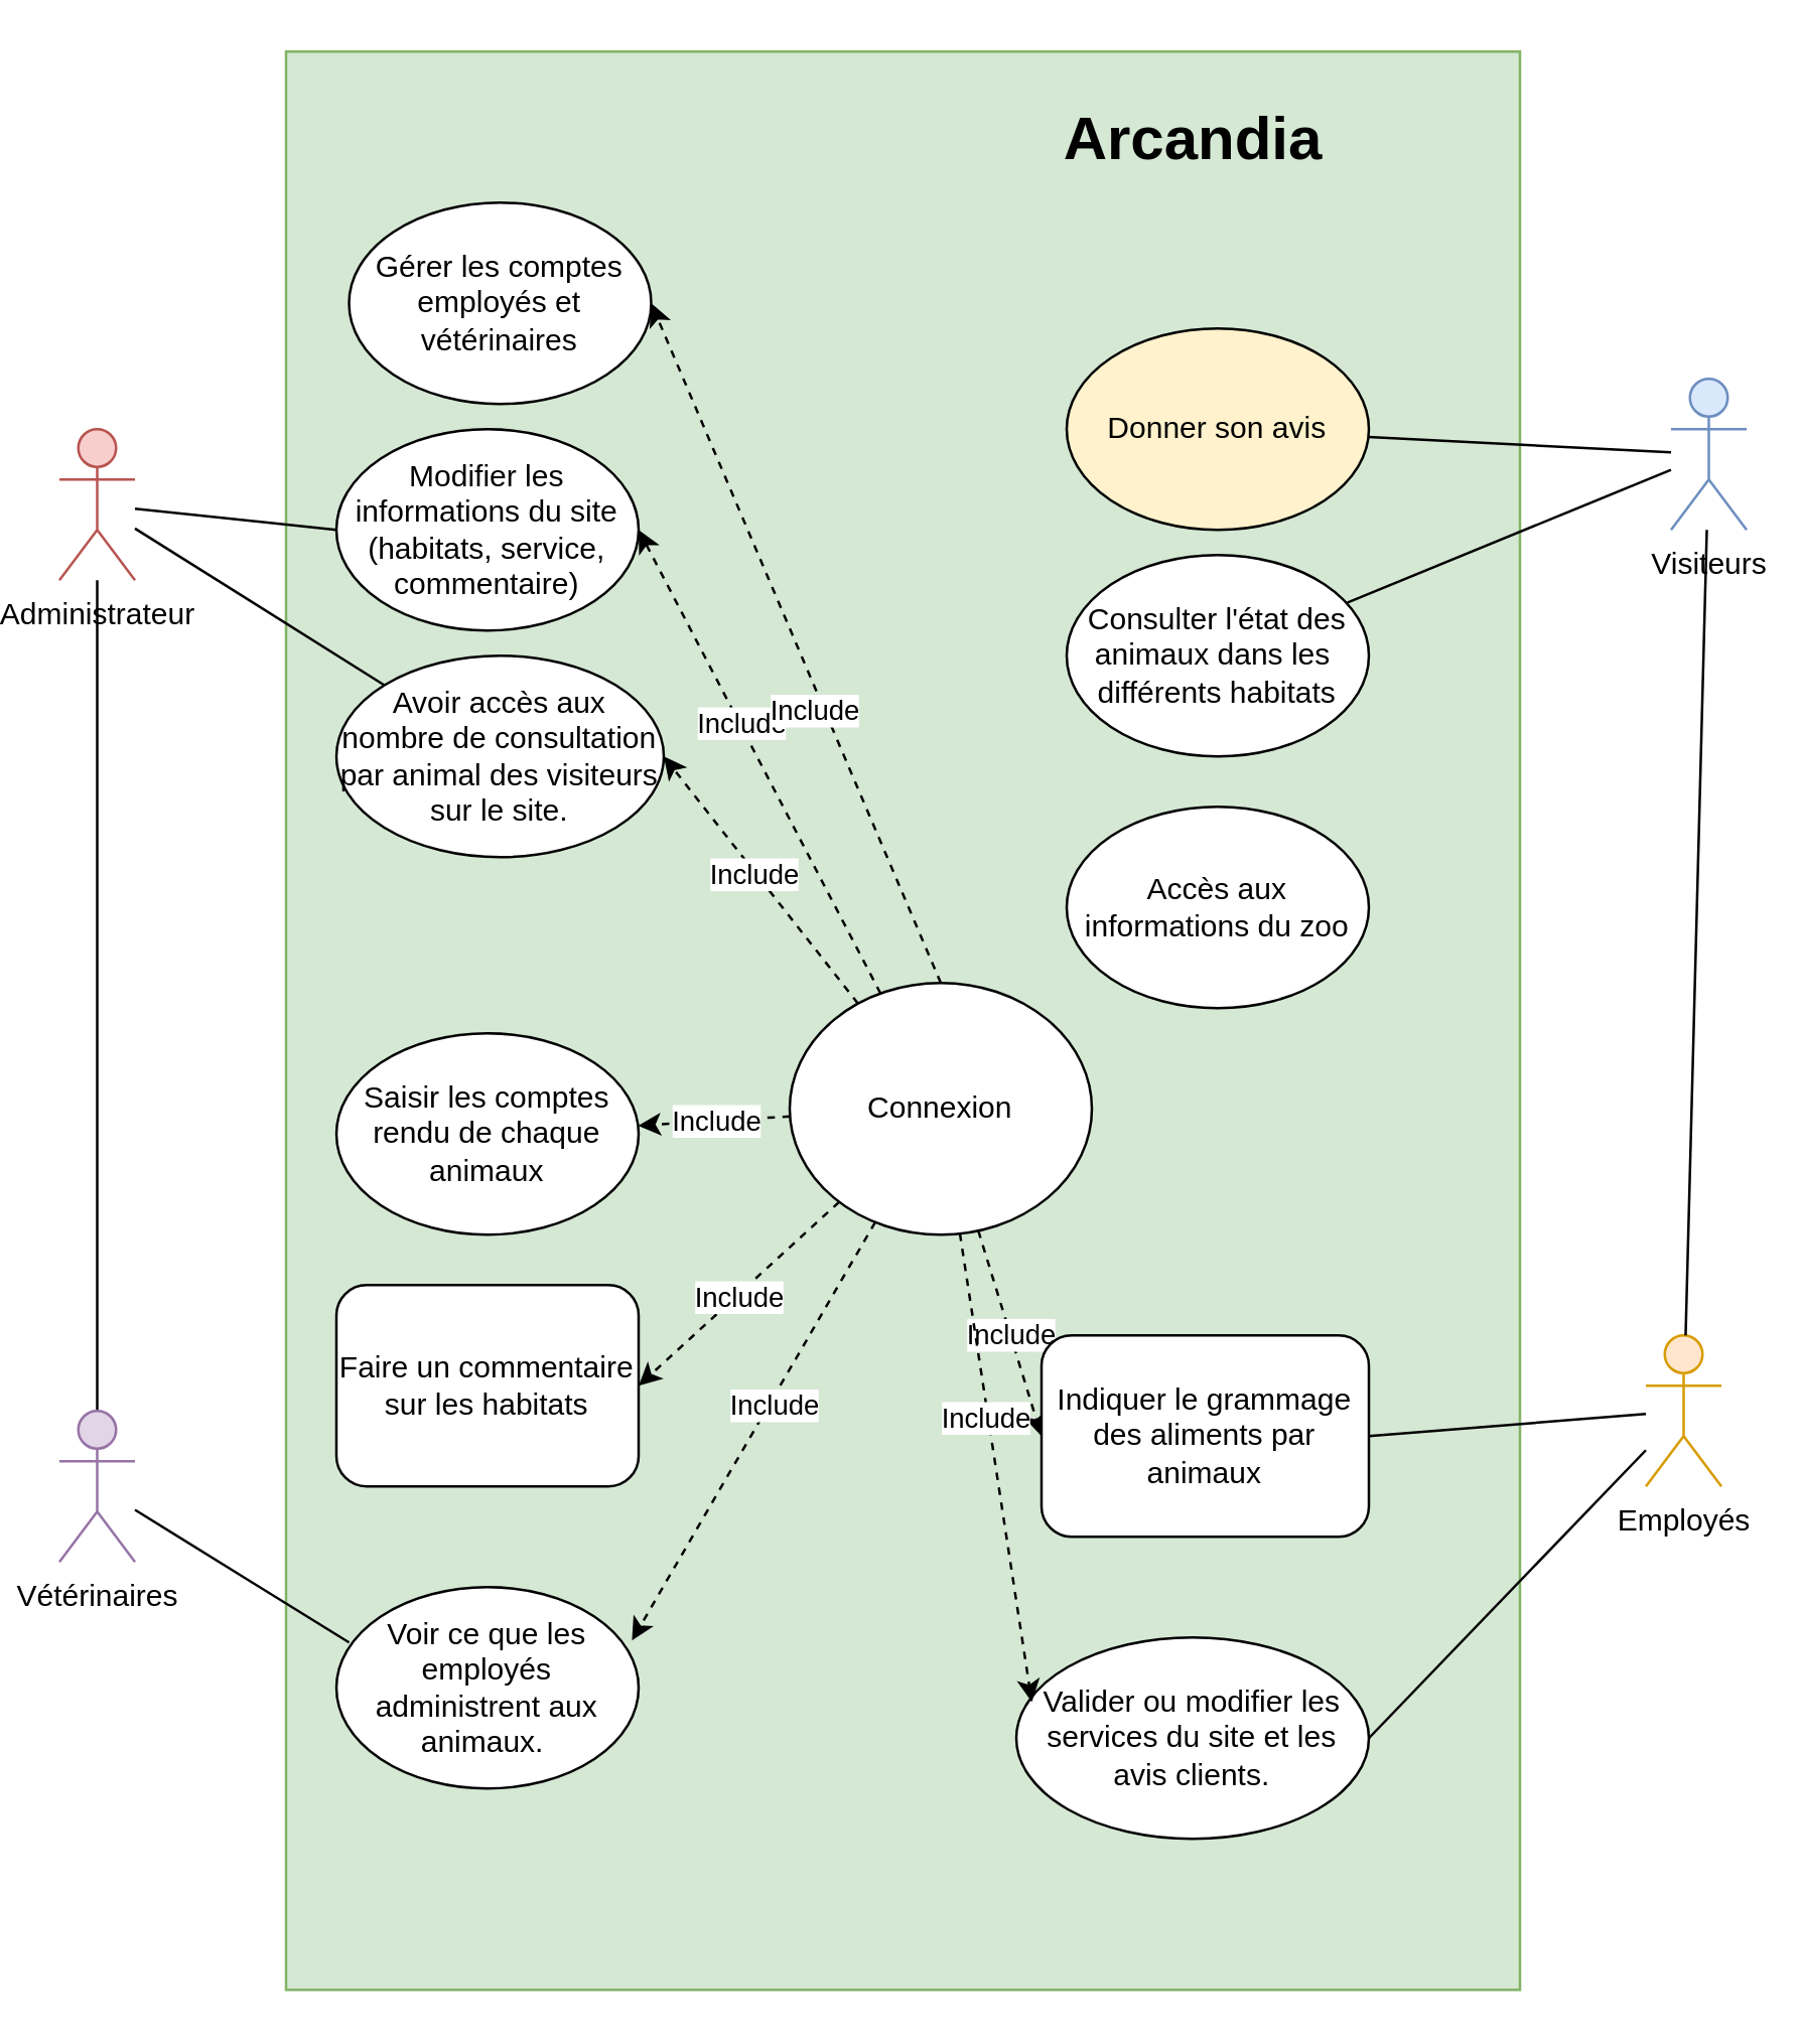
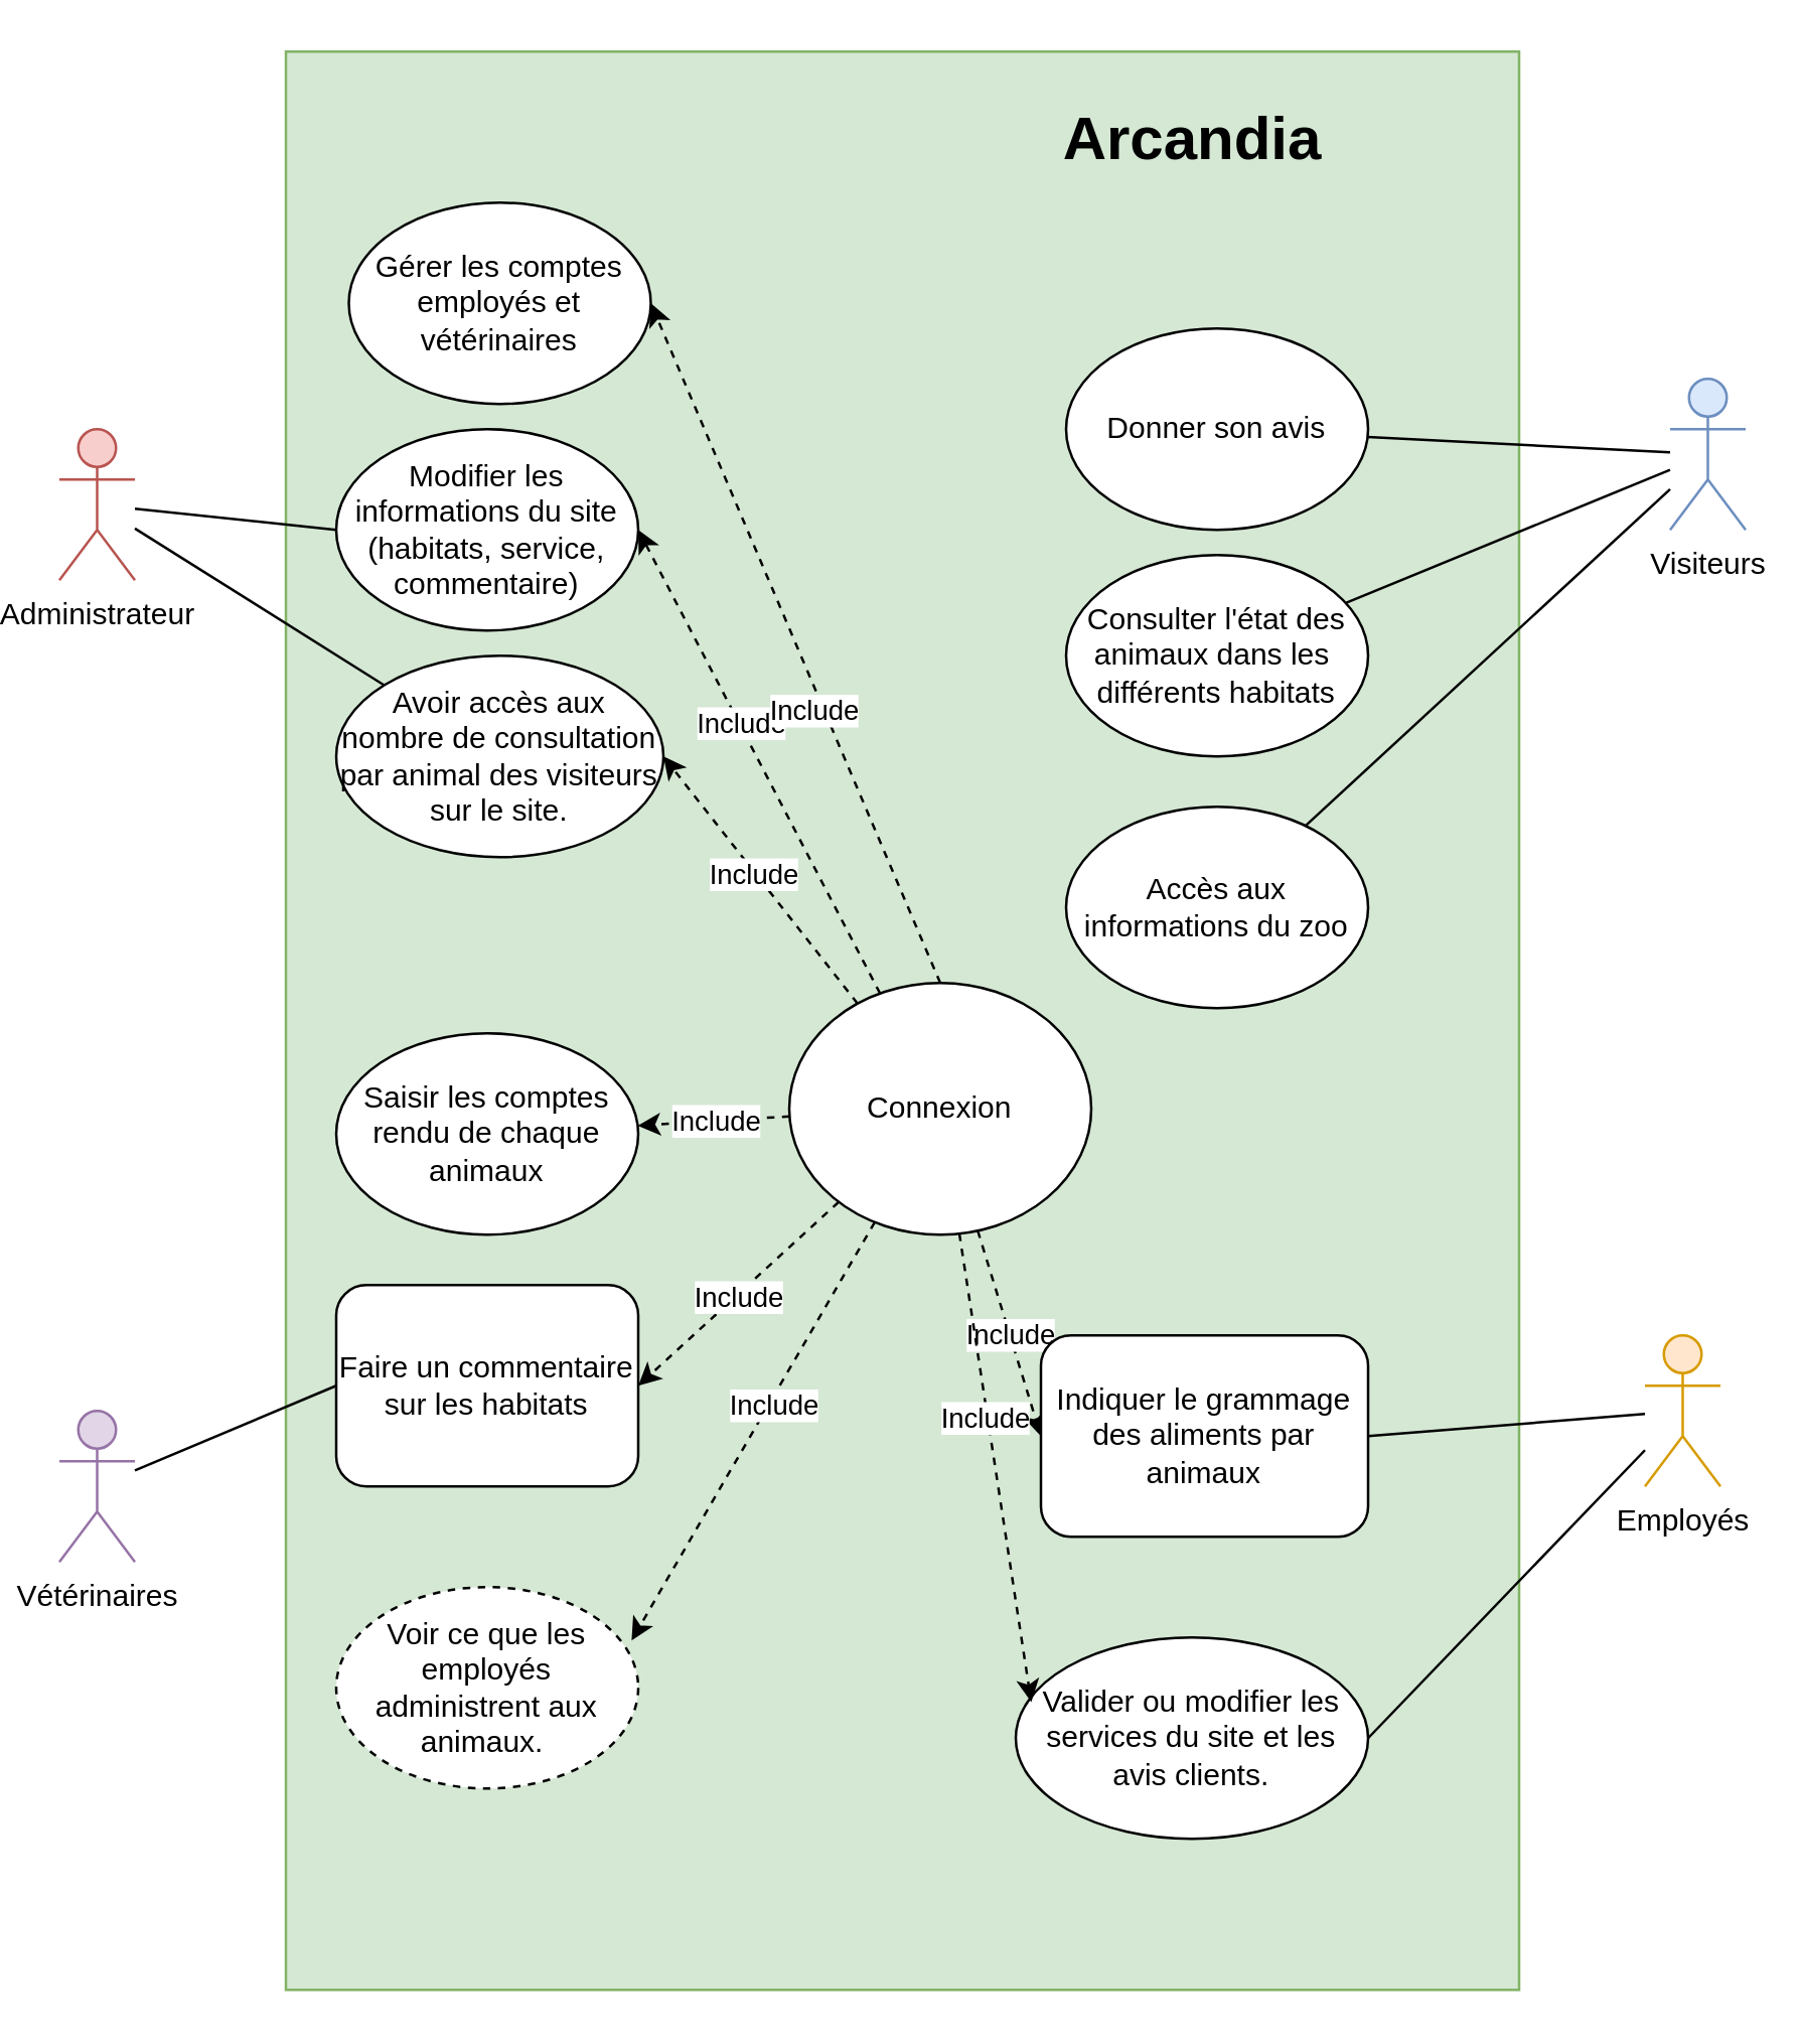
- <mxCell id="28" value="Donner son avis" style="ellipse;whiteSpace=wrap;html=1;fillColor=#fff2cc;" vertex="1" parent="1"><mxGeometry x="420" y="130" width="120" height="80" as="geometry" /></mxCell>
+ <mxCell id="28" value="Donner son avis" style="ellipse;whiteSpace=wrap;html=1;" vertex="1" parent="1"><mxGeometry x="420" y="130" width="120" height="80" as="geometry" /></mxCell>
- <mxCell id="26" style="rounded=0;orthogonalLoop=1;jettySize=auto;html=1;endArrow=none;endFill=0;" edge="1" parent="1" source="27" target="23"><mxGeometry relative="1" as="geometry" /></mxCell>
+ <mxCell id="26" style="rounded=0;orthogonalLoop=1;jettySize=auto;html=1;endArrow=none;endFill=0;" edge="1" parent="1" source="27" target="30"><mxGeometry relative="1" as="geometry" /></mxCell>
- <mxCell id="19" style="rounded=0;orthogonalLoop=1;jettySize=auto;html=1;endArrow=none;endFill=0;" edge="1" parent="1" source="20" target="18"><mxGeometry relative="1" as="geometry" /></mxCell>
+ <mxCell id="19" style="rounded=0;orthogonalLoop=1;jettySize=auto;html=1;entryX=0;entryY=0.5;entryDx=0;entryDy=0;endArrow=none;endFill=0;" edge="1" parent="1" source="20" target="36"><mxGeometry relative="1" as="geometry" /></mxCell>
- <mxCell id="44" style="rounded=0;orthogonalLoop=1;jettySize=auto;html=1;entryX=0.042;entryY=0.275;entryDx=0;entryDy=0;entryPerimeter=0;endArrow=none;endFill=0;" edge="1" parent="1" source="20" target="37"><mxGeometry relative="1" as="geometry" /></mxCell>
- <mxCell id="37" value="Voir ce que les employés administrent aux animaux.&amp;nbsp;" style="ellipse;whiteSpace=wrap;html=1;" vertex="1" parent="1"><mxGeometry x="130" y="630" width="120" height="80" as="geometry" /></mxCell>
+ <mxCell id="37" value="Voir ce que les employés administrent aux animaux.&amp;nbsp;" style="ellipse;whiteSpace=wrap;html=1;dashed=1;" vertex="1" parent="1"><mxGeometry x="130" y="630" width="120" height="80" as="geometry" /></mxCell>
